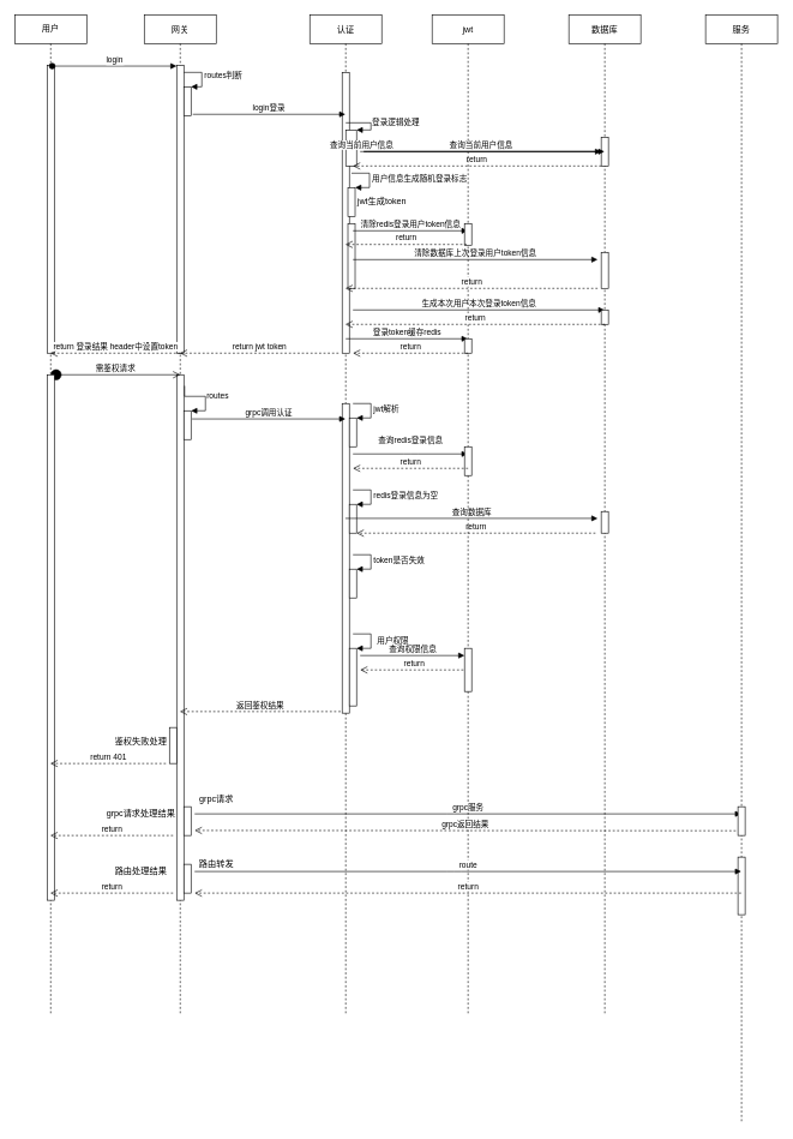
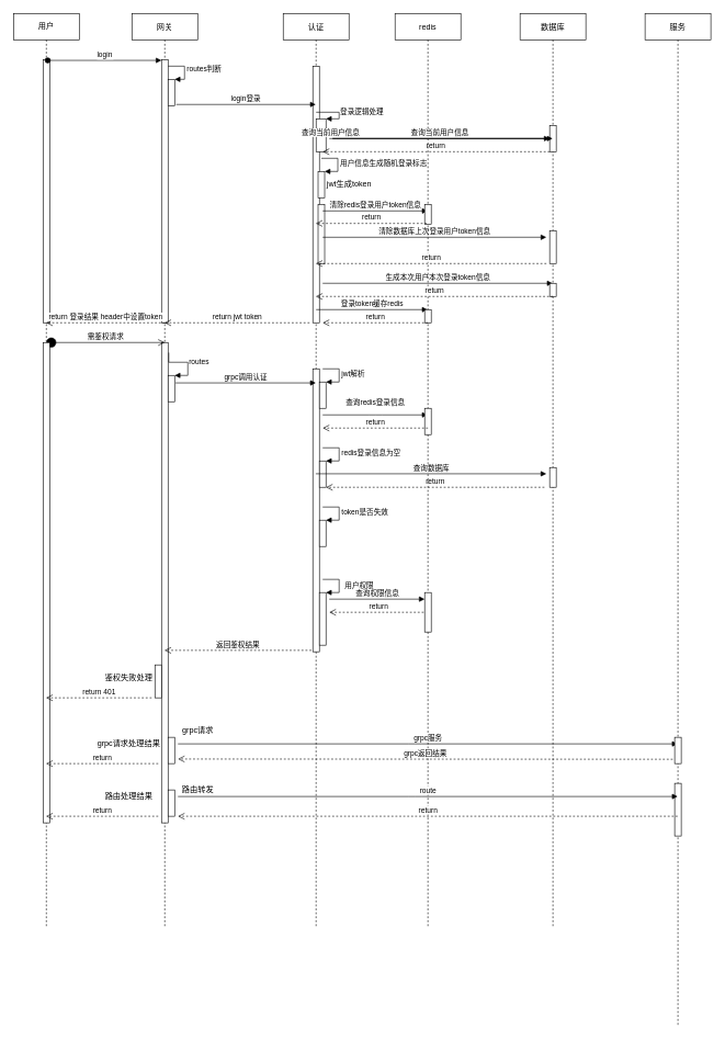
- <mxCell id="43" value="jwt" style="shape=umlLifeline;perimeter=lifelinePerimeter;container=1;collapsible=0;recursiveResize=0;rounded=0;shadow=0;strokeWidth=1;" parent="1" vertex="1"><mxGeometry x="600" y="20" width="100" height="1390" as="geometry" /></mxCell>
+ <mxCell id="43" value="redis" style="shape=umlLifeline;perimeter=lifelinePerimeter;container=1;collapsible=0;recursiveResize=0;rounded=0;shadow=0;strokeWidth=1;" parent="1" vertex="1"><mxGeometry x="600" y="20" width="100" height="1390" as="geometry" /></mxCell>
